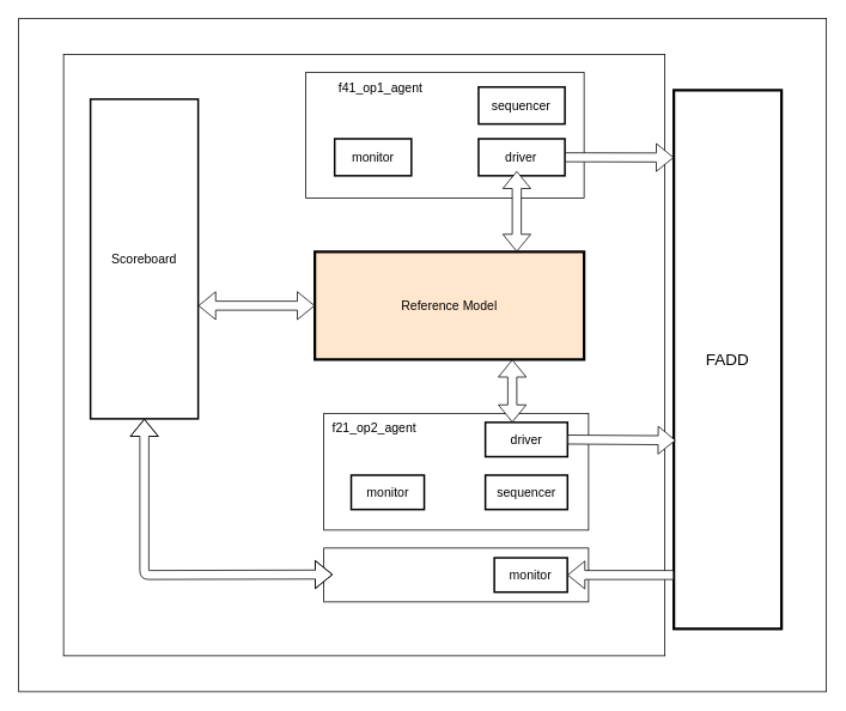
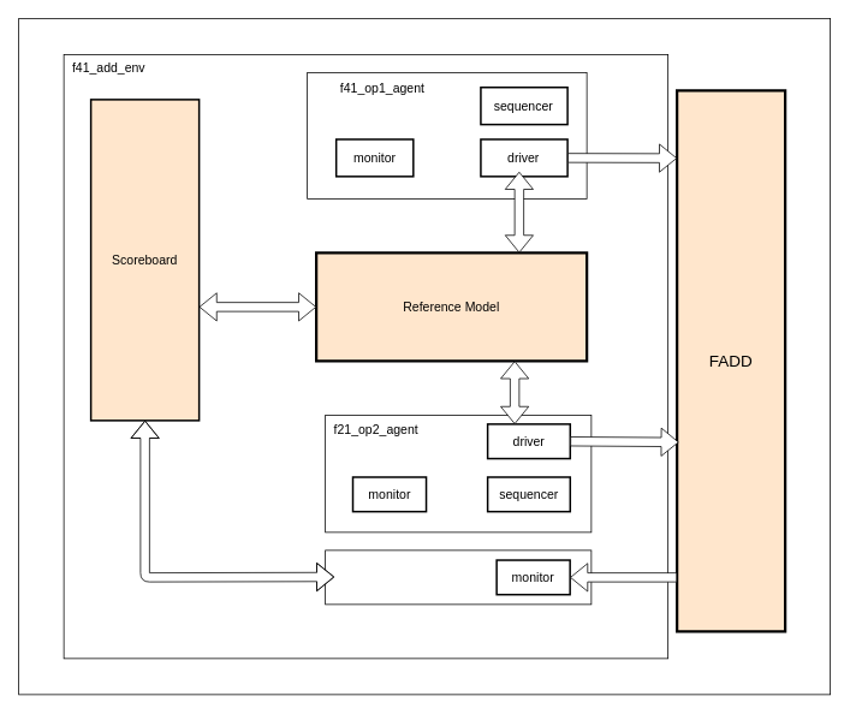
+ <mxCell id="20" value="f41_add_env" style="text;html=1;strokeColor=none;fillColor=none;align=center;verticalAlign=middle;whiteSpace=wrap;rounded=0;strokeWidth=2;fontSize=14;" vertex="1" parent="1"><mxGeometry x="90" y="60" width="60" height="30" as="geometry" /></mxCell>
- <mxCell id="19" value="Scoreboard" style="rounded=0;whiteSpace=wrap;html=1;strokeWidth=2;fontSize=14;" vertex="1" parent="1"><mxGeometry x="100" y="110" width="120" height="356" as="geometry" /></mxCell>
+ <mxCell id="19" value="Scoreboard" style="rounded=0;whiteSpace=wrap;html=1;strokeWidth=2;fontSize=14;fillColor=#ffe6cc;" vertex="1" parent="1"><mxGeometry x="100" y="110" width="120" height="356" as="geometry" /></mxCell>
- <mxCell id="4" value="&lt;font style=&quot;font-size: 18px;&quot;&gt;FADD&lt;/font&gt;" style="rounded=0;whiteSpace=wrap;html=1;strokeWidth=3;" vertex="1" parent="1"><mxGeometry x="750" y="100" width="120" height="600" as="geometry" /></mxCell>
+ <mxCell id="4" value="&lt;font style=&quot;font-size: 18px;&quot;&gt;FADD&lt;/font&gt;" style="rounded=0;whiteSpace=wrap;html=1;strokeWidth=3;fillColor=#ffe6cc;" vertex="1" parent="1"><mxGeometry x="750" y="100" width="120" height="600" as="geometry" /></mxCell>
